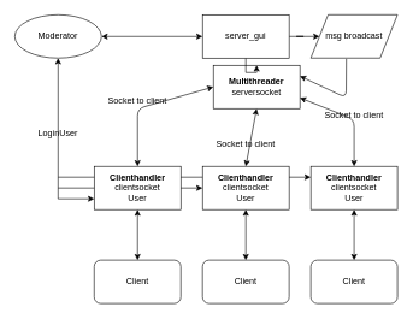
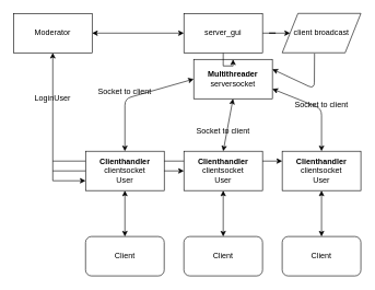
- <mxCell id="20" value="Moderator" style="ellipse;whiteSpace=wrap;html=1;" vertex="1" parent="1"><mxGeometry x="20" y="20" width="120" height="60" as="geometry" /></mxCell>
+ <mxCell id="20" value="Moderator" style="rounded=0;whiteSpace=wrap;html=1;" vertex="1" parent="1"><mxGeometry x="20" y="20" width="120" height="60" as="geometry" /></mxCell>
- <mxCell id="27" value="msg broadcast" style="shape=parallelogram;perimeter=parallelogramPerimeter;whiteSpace=wrap;html=1;" vertex="1" parent="1"><mxGeometry x="430" y="20" width="120" height="60" as="geometry" /></mxCell>
+ <mxCell id="27" value="client broadcast" style="shape=parallelogram;perimeter=parallelogramPerimeter;whiteSpace=wrap;html=1;" vertex="1" parent="1"><mxGeometry x="430" y="20" width="120" height="60" as="geometry" /></mxCell>
- <mxCell id="28" value="LoginUser" style="text;html=1;strokeColor=none;fillColor=none;align=center;verticalAlign=middle;whiteSpace=wrap;rounded=0;" vertex="1" parent="1"><mxGeometry x="60" y="175" width="40" height="20" as="geometry" /></mxCell>
+ <mxCell id="28" value="LoginUser" style="text;html=1;strokeColor=none;fillColor=none;align=center;verticalAlign=middle;whiteSpace=wrap;rounded=0;" vertex="1" parent="1"><mxGeometry x="60" y="140" width="40" height="20" as="geometry" /></mxCell>
